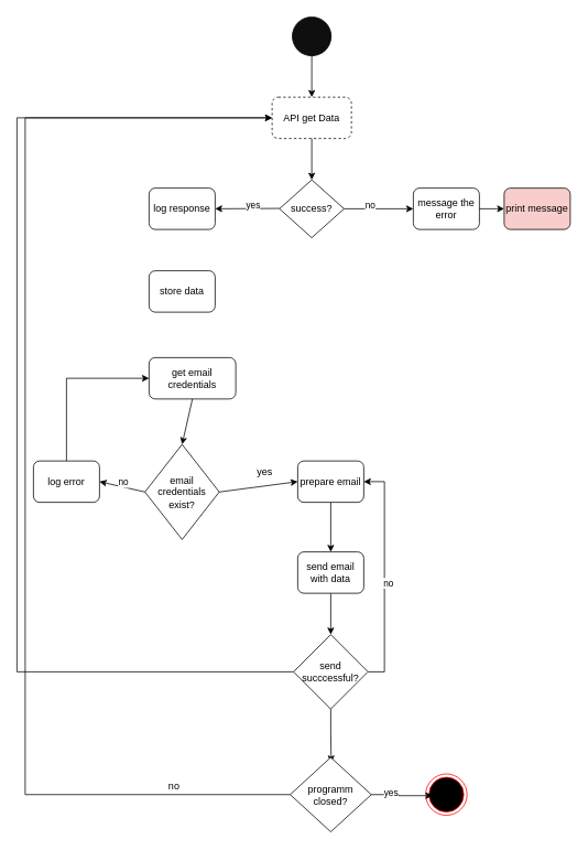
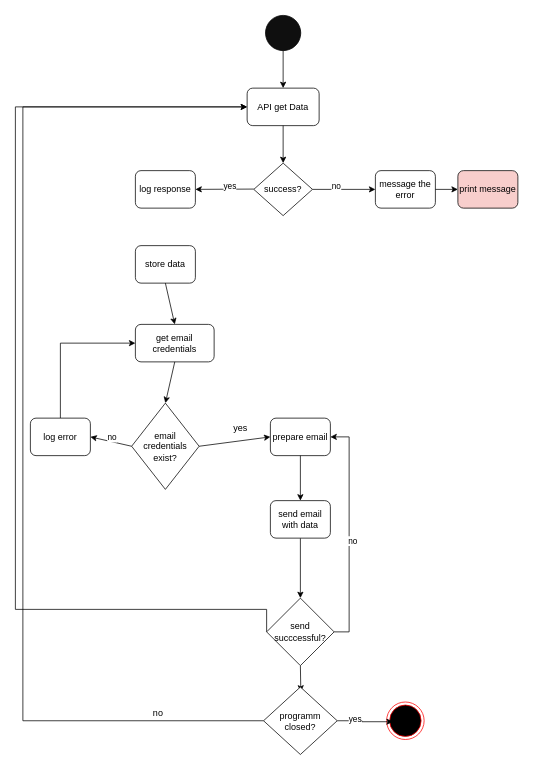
- <mxCell id="4" value="API get Data" style="rounded=1;whiteSpace=wrap;html=1;dashed=1;" vertex="1" parent="1"><mxGeometry x="329" y="117" width="96" height="50" as="geometry" /></mxCell>
+ <mxCell id="4" value="API get Data" style="rounded=1;whiteSpace=wrap;html=1;" vertex="1" parent="1"><mxGeometry x="329" y="117" width="96" height="50" as="geometry" /></mxCell>
+ <mxCell id="18" value="" style="endArrow=classic;html=1;rounded=0;exitX=0.5;exitY=1;exitDx=0;exitDy=0;entryX=0.5;entryY=0;entryDx=0;entryDy=0;" edge="1" parent="1" source="14" target="17"><mxGeometry width="50" height="50" relative="1" as="geometry"><mxPoint x="340" y="397" as="sourcePoint" /><mxPoint x="390" y="347" as="targetPoint" /></mxGeometry></mxCell>
- <mxCell id="36" value="send succcessful?" style="rhombus;whiteSpace=wrap;html=1;" vertex="1" parent="1"><mxGeometry x="355" y="767" width="90" height="90" as="geometry" /></mxCell>
+ <mxCell id="36" value="send succcessful?" style="rhombus;whiteSpace=wrap;html=1;" vertex="1" parent="1"><mxGeometry x="355" y="797" width="90" height="90" as="geometry" /></mxCell>
